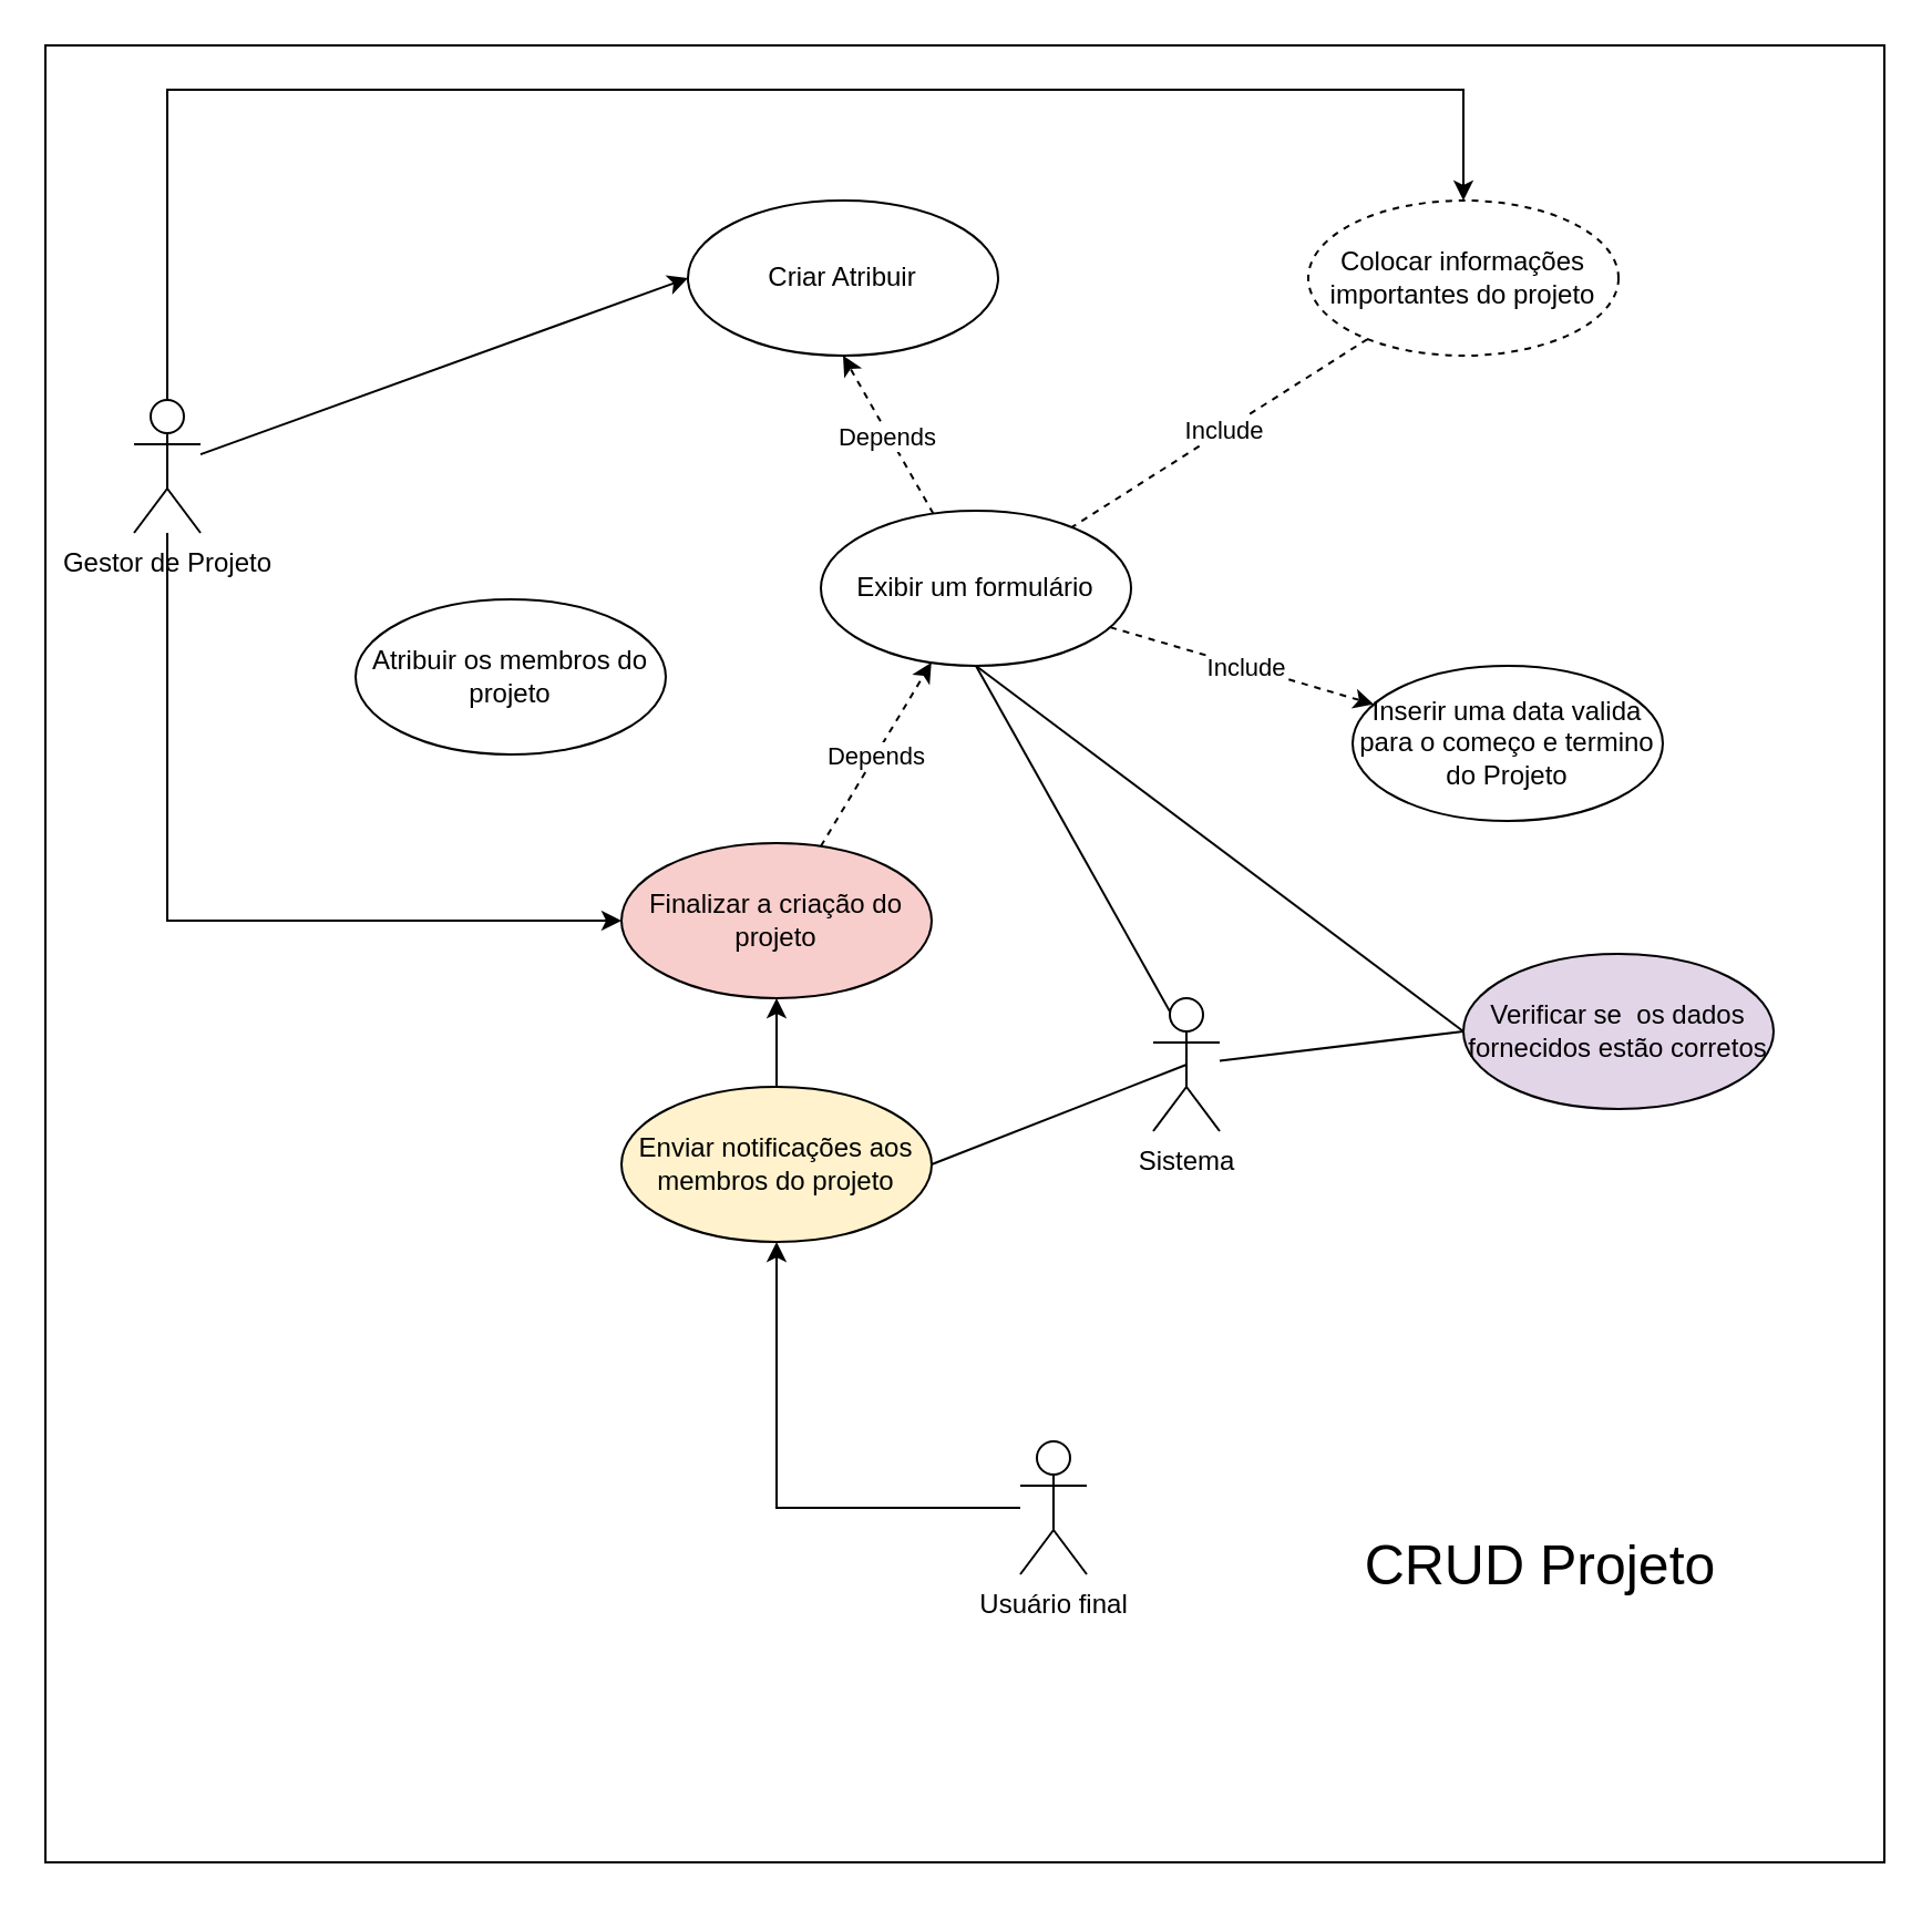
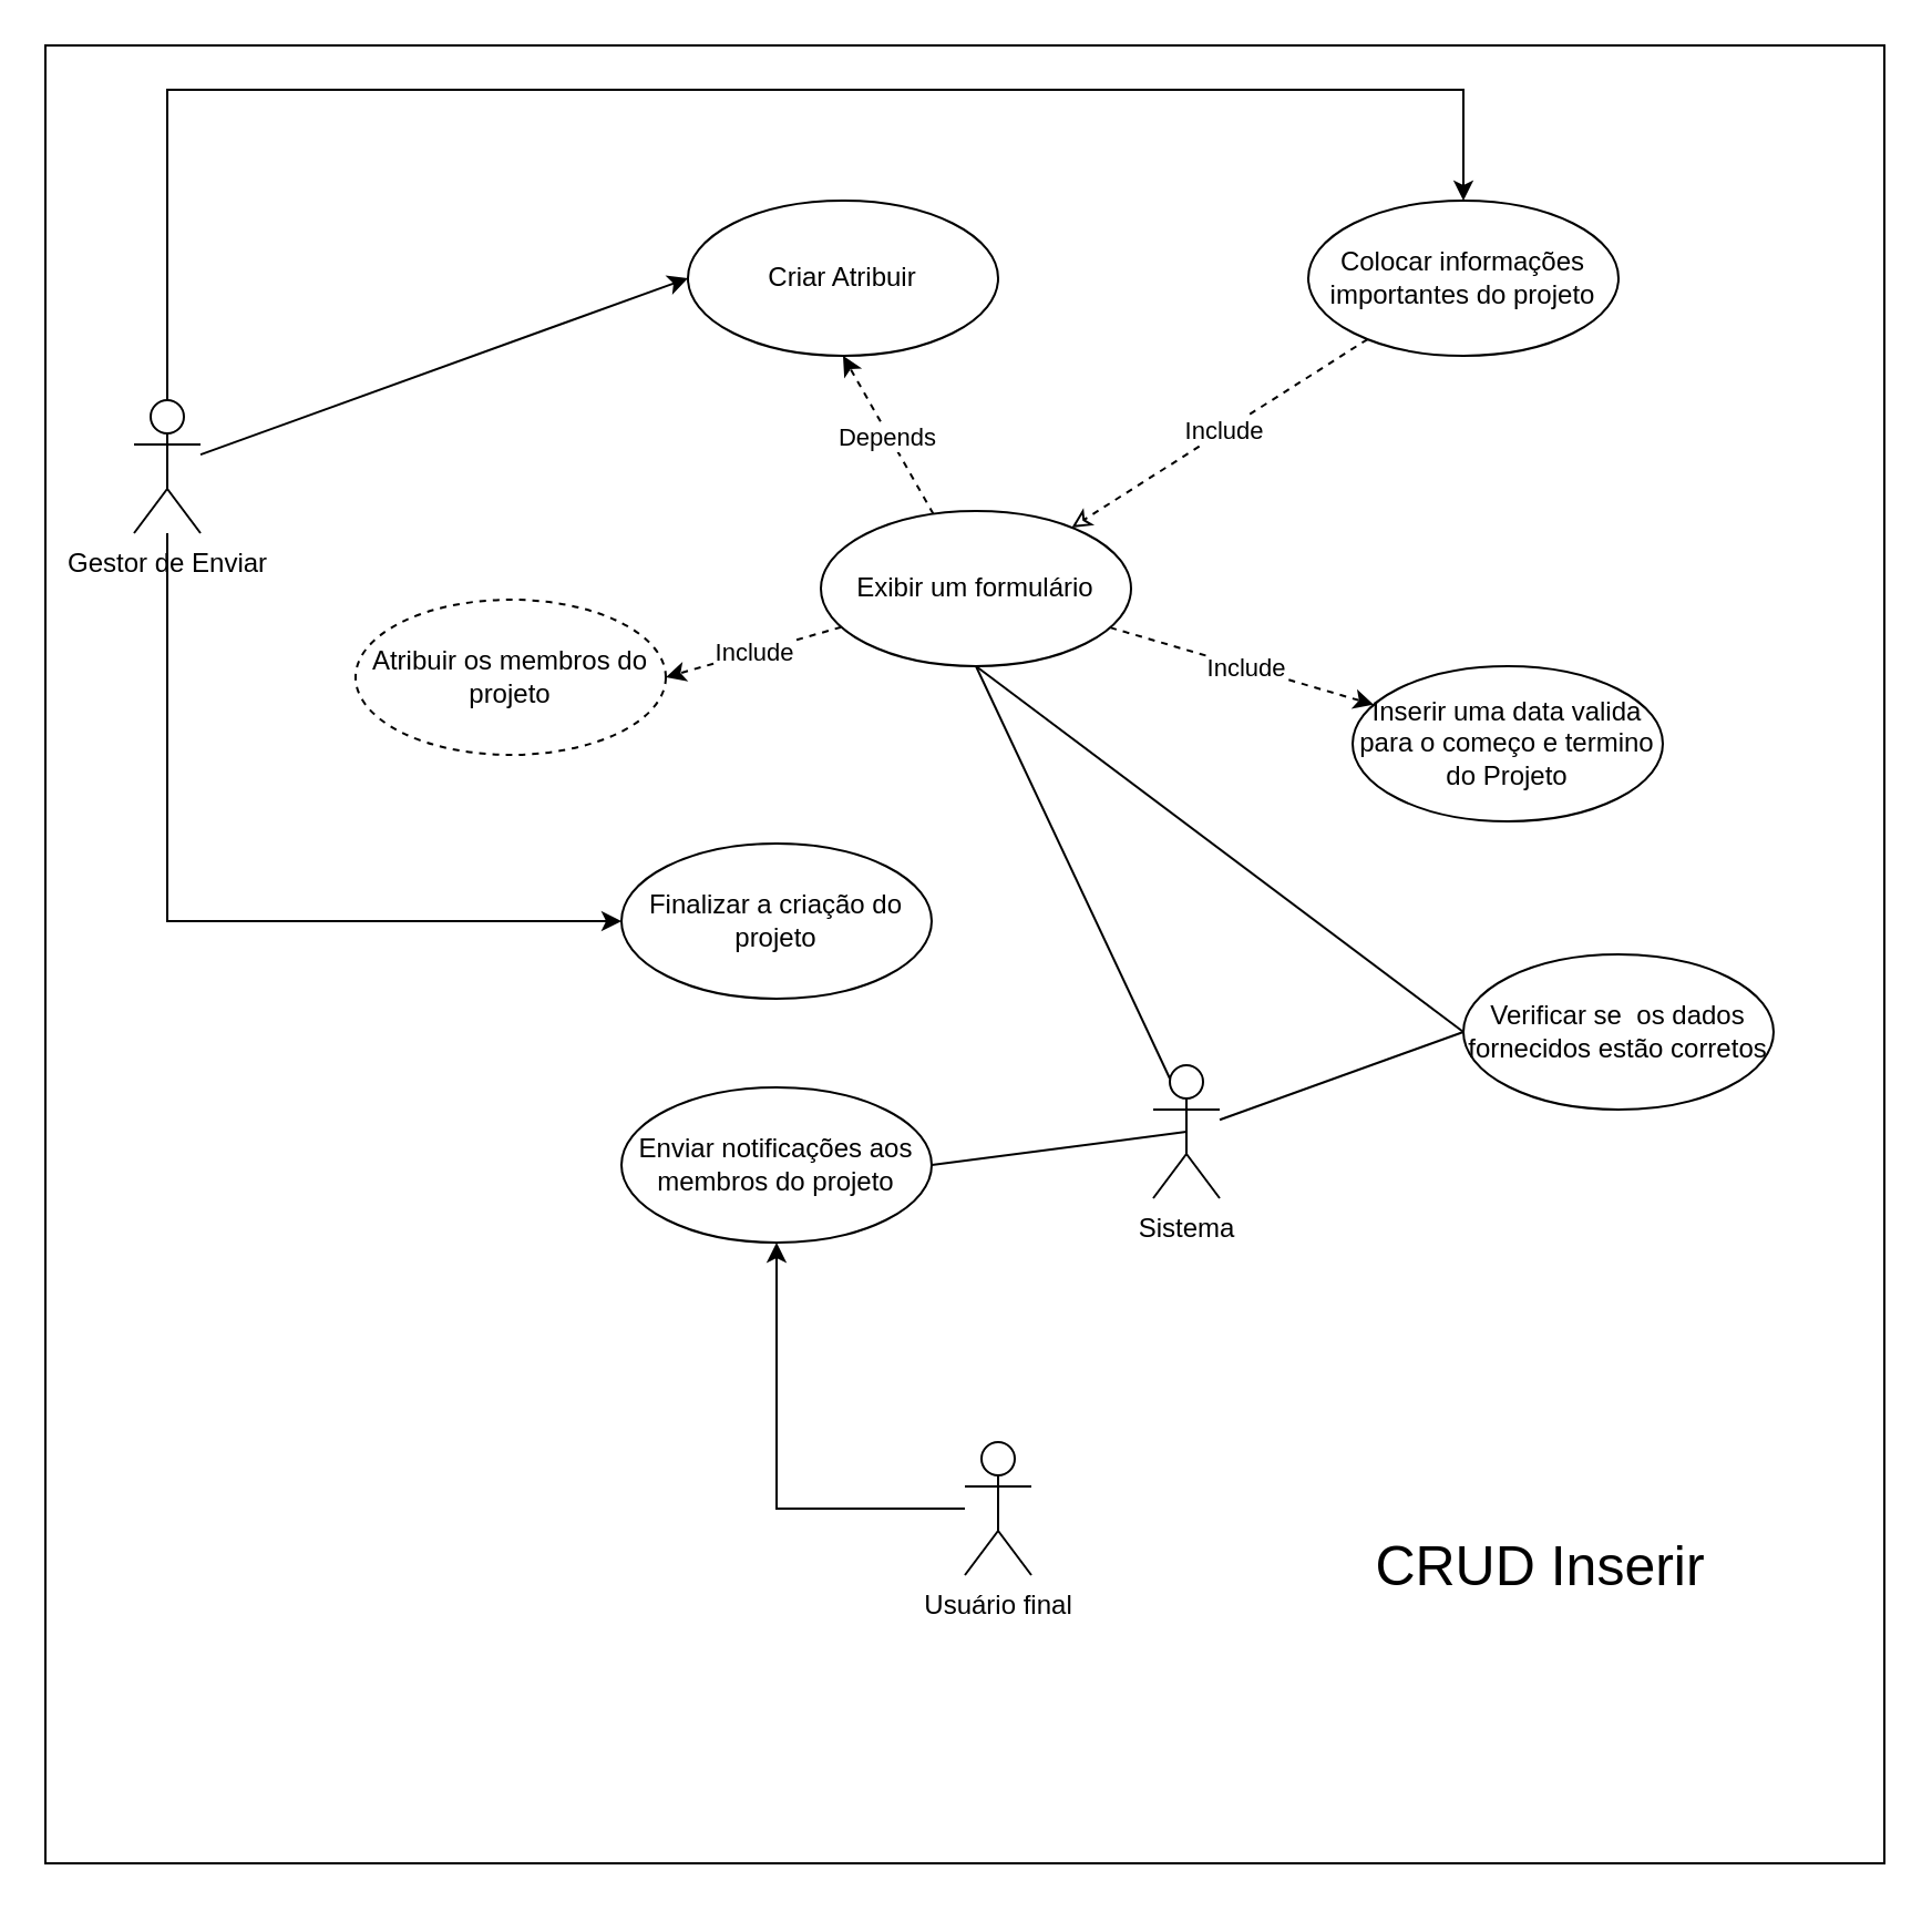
- <mxCell id="12" value="Colocar informações importantes do projeto" style="ellipse;whiteSpace=wrap;html=1;dashed=1;" vertex="1" parent="1"><mxGeometry x="590" y="90" width="140" height="70" as="geometry" /></mxCell>
+ <mxCell id="12" value="Colocar informações importantes do projeto" style="ellipse;whiteSpace=wrap;html=1;" vertex="1" parent="1"><mxGeometry x="590" y="90" width="140" height="70" as="geometry" /></mxCell>
- <mxCell id="10" style="rounded=0;orthogonalLoop=1;jettySize=auto;html=1;endArrow=none;endFill=0;dashed=1;" edge="1" parent="1" source="12" target="22"><mxGeometry relative="1" as="geometry" /></mxCell>
+ <mxCell id="10" style="rounded=0;orthogonalLoop=1;jettySize=auto;html=1;endArrow=classic;endFill=0;dashed=1;" edge="1" parent="1" source="12" target="22"><mxGeometry relative="1" as="geometry" /></mxCell>
- <mxCell id="6" value="Gestor de Projeto" style="shape=umlActor;html=1;verticalLabelPosition=bottom;verticalAlign=top;align=center;" vertex="1" parent="1"><mxGeometry x="60" y="180" width="30" height="60" as="geometry" /></mxCell>
+ <mxCell id="6" value="Gestor de Enviar" style="shape=umlActor;html=1;verticalLabelPosition=bottom;verticalAlign=top;align=center;" vertex="1" parent="1"><mxGeometry x="60" y="180" width="30" height="60" as="geometry" /></mxCell>
+ <mxCell id="17" style="rounded=0;orthogonalLoop=1;jettySize=auto;html=1;entryX=1;entryY=0.5;entryDx=0;entryDy=0;dashed=1;" edge="1" parent="1" source="22" target="13"><mxGeometry relative="1" as="geometry" /></mxCell>
+ <mxCell id="18" value="Include" style="edgeLabel;html=1;align=center;verticalAlign=middle;resizable=0;points=[];" vertex="1" connectable="0" parent="17"><mxGeometry x="-0.016" relative="1" as="geometry"><mxPoint as="offset" /></mxGeometry></mxCell>
- <mxCell id="13" value="Atribuir os membros do projeto" style="ellipse;whiteSpace=wrap;html=1;" vertex="1" parent="1"><mxGeometry x="160" y="270" width="140" height="70" as="geometry" /></mxCell>
+ <mxCell id="13" value="Atribuir os membros do projeto" style="ellipse;whiteSpace=wrap;html=1;dashed=1;" vertex="1" parent="1"><mxGeometry x="160" y="270" width="140" height="70" as="geometry" /></mxCell>
- <mxCell id="25" style="rounded=0;orthogonalLoop=1;jettySize=auto;html=1;dashed=1;" edge="1" parent="1" source="27" target="22"><mxGeometry relative="1" as="geometry" /></mxCell>
- <mxCell id="26" value="Depends" style="edgeLabel;html=1;align=center;verticalAlign=middle;resizable=0;points=[];" vertex="1" connectable="0" parent="25"><mxGeometry x="-0.013" relative="1" as="geometry"><mxPoint as="offset" /></mxGeometry></mxCell>
- <mxCell id="27" value="Finalizar a criação do projeto" style="ellipse;whiteSpace=wrap;html=1;fillColor=#f8cecc;" vertex="1" parent="1"><mxGeometry x="280" y="380" width="140" height="70" as="geometry" /></mxCell>
+ <mxCell id="27" value="Finalizar a criação do projeto" style="ellipse;whiteSpace=wrap;html=1;" vertex="1" parent="1"><mxGeometry x="280" y="380" width="140" height="70" as="geometry" /></mxCell>
- <mxCell id="32" value="Verificar se&amp;nbsp; os dados fornecidos estão corretos" style="ellipse;whiteSpace=wrap;html=1;fillColor=#e1d5e7;" vertex="1" parent="1"><mxGeometry x="660" y="430" width="140" height="70" as="geometry" /></mxCell>
+ <mxCell id="32" value="Verificar se&amp;nbsp; os dados fornecidos estão corretos" style="ellipse;whiteSpace=wrap;html=1;" vertex="1" parent="1"><mxGeometry x="660" y="430" width="140" height="70" as="geometry" /></mxCell>
- <mxCell id="23" style="edgeStyle=orthogonalEdgeStyle;rounded=0;orthogonalLoop=1;jettySize=auto;html=1;entryX=0.5;entryY=1;entryDx=0;entryDy=0;" edge="1" parent="1" source="24" target="27"><mxGeometry relative="1" as="geometry" /></mxCell>
- <mxCell id="31" value="Sistema" style="shape=umlActor;html=1;verticalLabelPosition=bottom;verticalAlign=top;align=center;" vertex="1" parent="1"><mxGeometry x="520" y="450" width="30" height="60" as="geometry" /></mxCell>
+ <mxCell id="31" value="Sistema" style="shape=umlActor;html=1;verticalLabelPosition=bottom;verticalAlign=top;align=center;" vertex="1" parent="1"><mxGeometry x="520" y="480" width="30" height="60" as="geometry" /></mxCell>
- <mxCell id="24" value="Enviar notificações aos membros do projeto" style="ellipse;whiteSpace=wrap;html=1;fillColor=#fff2cc;" vertex="1" parent="1"><mxGeometry x="280" y="490" width="140" height="70" as="geometry" /></mxCell>
+ <mxCell id="24" value="Enviar notificações aos membros do projeto" style="ellipse;whiteSpace=wrap;html=1;" vertex="1" parent="1"><mxGeometry x="280" y="490" width="140" height="70" as="geometry" /></mxCell>
- <mxCell id="8" value="Usuário final&lt;div&gt;&lt;br&gt;&lt;/div&gt;" style="shape=umlActor;html=1;verticalLabelPosition=bottom;verticalAlign=top;align=center;" vertex="1" parent="1"><mxGeometry x="460" y="650" width="30" height="60" as="geometry" /></mxCell>
+ <mxCell id="8" value="Usuário final&lt;div&gt;&lt;br&gt;&lt;/div&gt;" style="shape=umlActor;html=1;verticalLabelPosition=bottom;verticalAlign=top;align=center;" vertex="1" parent="1"><mxGeometry x="435" y="650" width="30" height="60" as="geometry" /></mxCell>
- <mxCell id="33" value="CRUD Projeto" style="text;html=1;align=center;verticalAlign=middle;whiteSpace=wrap;rounded=0;fontSize=25;" vertex="1" parent="1"><mxGeometry x="580" y="690" width="230" height="30" as="geometry" /></mxCell>
+ <mxCell id="33" value="CRUD Inserir" style="text;html=1;align=center;verticalAlign=middle;whiteSpace=wrap;rounded=0;fontSize=25;" vertex="1" parent="1"><mxGeometry x="580" y="690" width="230" height="30" as="geometry" /></mxCell>
